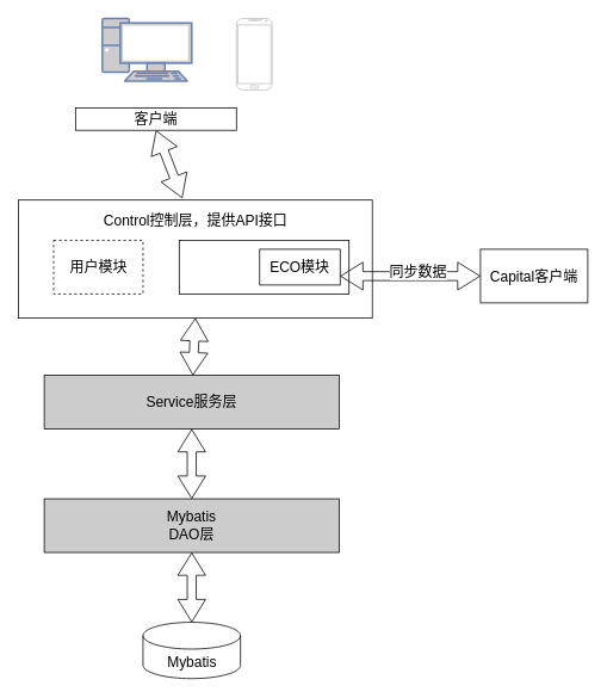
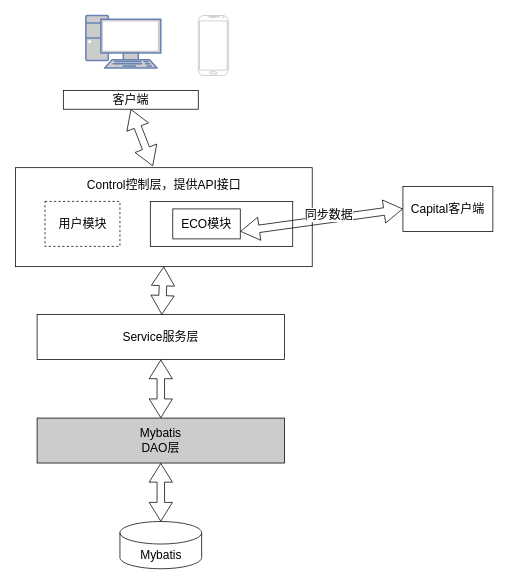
- <mxCell id="7" value="ECO模块" style="rounded=0;whiteSpace=wrap;html=1;fontSize=16;" vertex="1" parent="5"><mxGeometry x="90" y="10" width="90" height="40" as="geometry" /></mxCell>
+ <mxCell id="7" value="ECO模块" style="rounded=0;whiteSpace=wrap;html=1;fontSize=16;" vertex="1" parent="5"><mxGeometry x="30" y="10" width="90" height="40" as="geometry" /></mxCell>
- <mxCell id="18" value="Capital客户端" style="rounded=0;whiteSpace=wrap;html=1;fontSize=16;" vertex="1" parent="1"><mxGeometry x="537" y="278" width="120" height="60" as="geometry" /></mxCell>
+ <mxCell id="18" value="Capital客户端" style="rounded=0;whiteSpace=wrap;html=1;fontSize=16;" vertex="1" parent="1"><mxGeometry x="537" y="248" width="120" height="60" as="geometry" /></mxCell>
- <mxCell id="9" value="Service服务层" style="rounded=0;whiteSpace=wrap;html=1;fontSize=16;fillColor=#cccccc;" vertex="1" parent="1"><mxGeometry x="49" y="419" width="330" height="60" as="geometry" /></mxCell>
+ <mxCell id="9" value="Service服务层" style="rounded=0;whiteSpace=wrap;html=1;fontSize=16;" vertex="1" parent="1"><mxGeometry x="49" y="419" width="330" height="60" as="geometry" /></mxCell>
